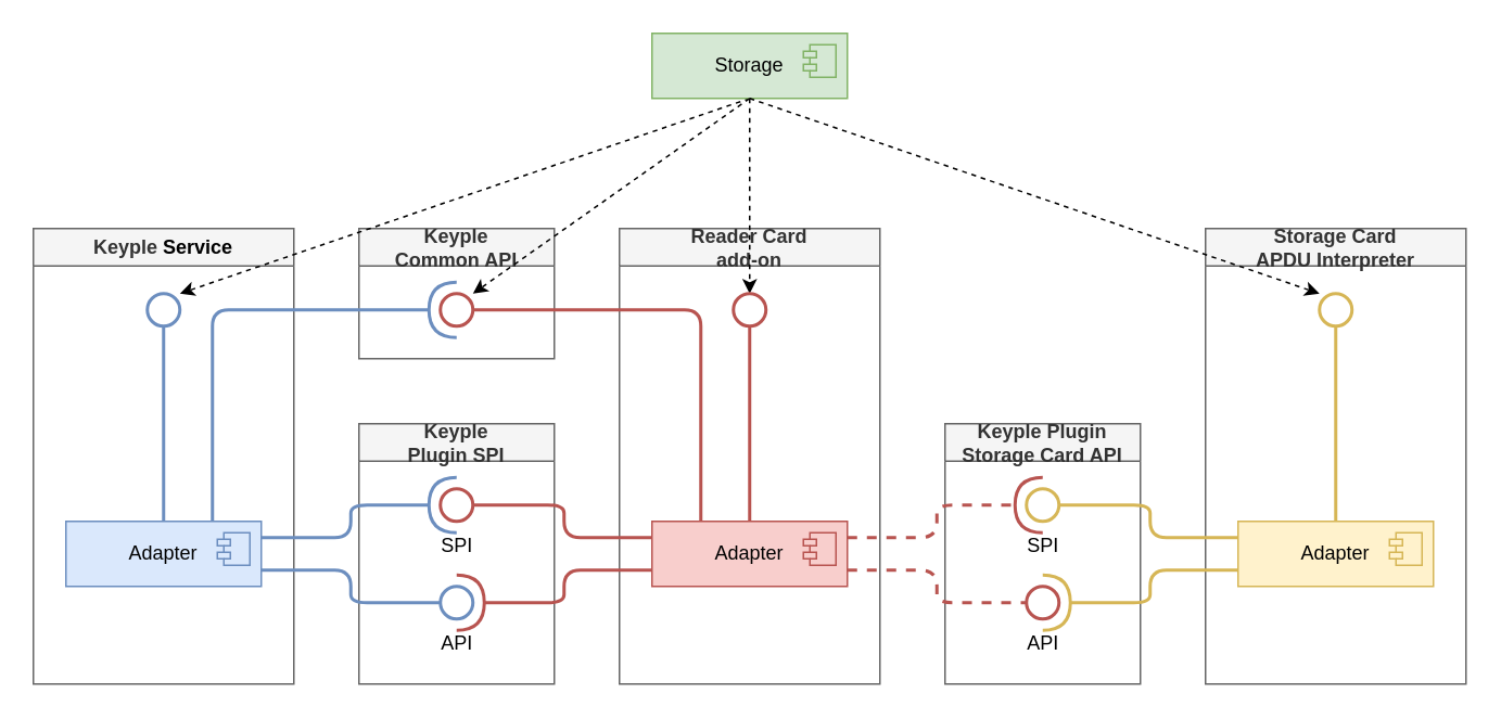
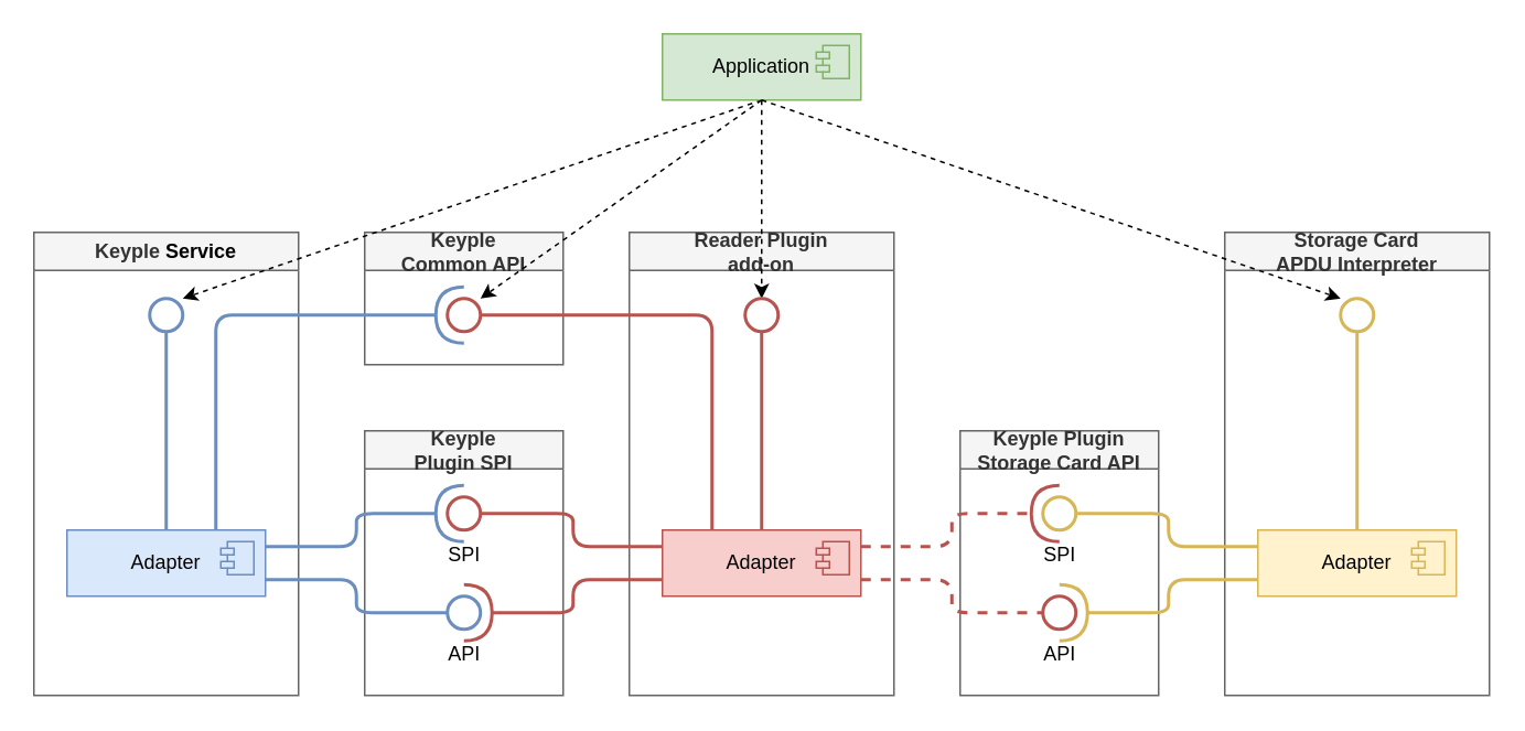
- <mxCell id="20" value="Storage" style="html=1;dropTarget=0;whiteSpace=wrap;strokeWidth=1;fillColor=#d5e8d4;strokeColor=#82b366;" vertex="1" parent="1"><mxGeometry x="400" width="120" height="40" as="geometry" y="20" /></mxCell>
+ <mxCell id="20" value="Application" style="html=1;dropTarget=0;whiteSpace=wrap;strokeWidth=1;fillColor=#d5e8d4;strokeColor=#82b366;" vertex="1" parent="1"><mxGeometry x="400" width="120" height="40" as="geometry" y="20" /></mxCell>
- <mxCell id="6" value="Reader Card&lt;div&gt;add-on&lt;/div&gt;" style="swimlane;whiteSpace=wrap;html=1;swimlaneFillColor=none;fillColor=#f5f5f5;fontColor=#333333;strokeColor=#666666;startSize=23;" vertex="1" parent="1"><mxGeometry x="380" y="140" width="160" height="280" as="geometry" /></mxCell>
+ <mxCell id="6" value="Reader Plugin&lt;div&gt;add-on&lt;/div&gt;" style="swimlane;whiteSpace=wrap;html=1;swimlaneFillColor=none;fillColor=#f5f5f5;fontColor=#333333;strokeColor=#666666;startSize=23;" vertex="1" parent="1"><mxGeometry x="380" y="140" width="160" height="280" as="geometry" /></mxCell>
